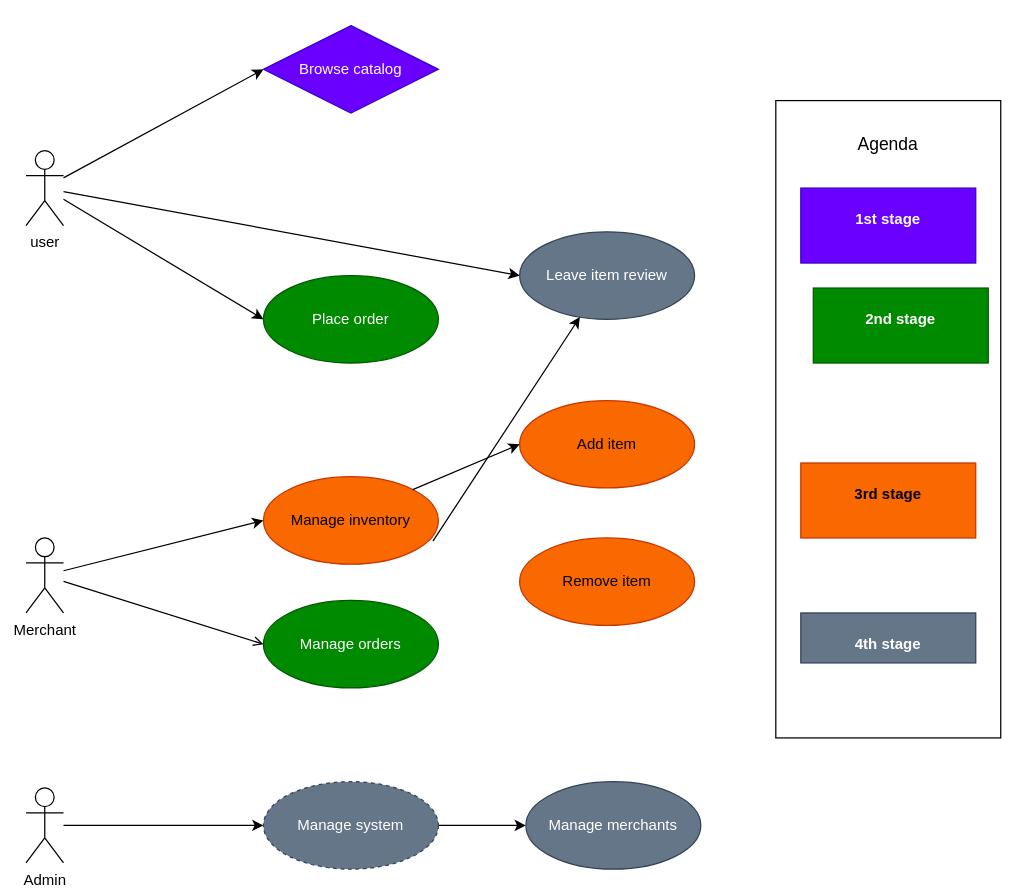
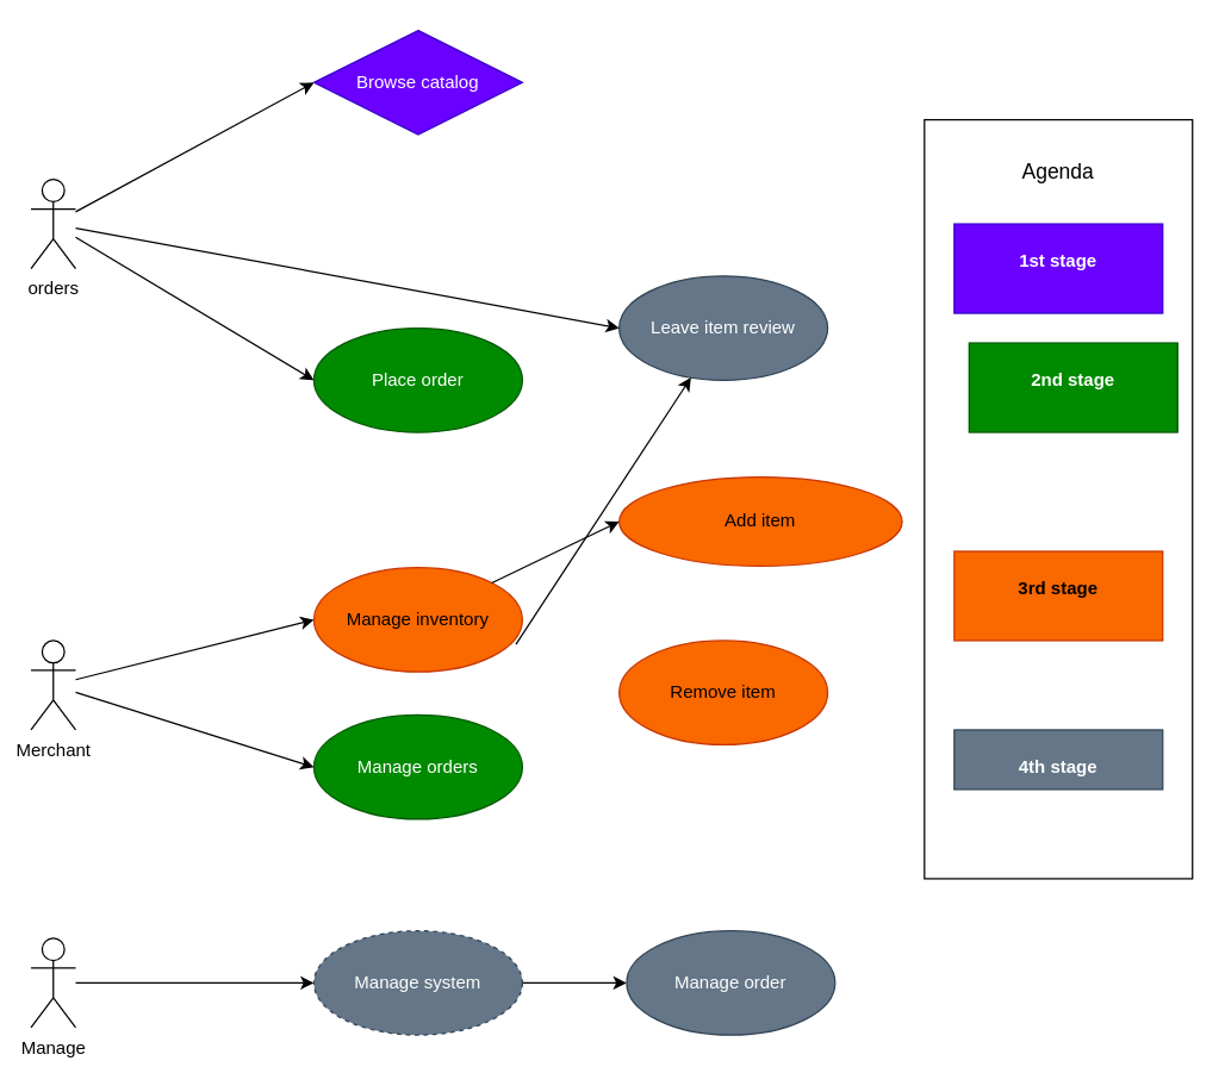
- <mxCell id="5" value="user&lt;br&gt;" style="shape=umlActor;verticalLabelPosition=bottom;verticalAlign=top;html=1;" parent="1" vertex="1"><mxGeometry x="20" y="120" width="30" height="60" as="geometry" /></mxCell>
+ <mxCell id="5" value="orders&lt;br&gt;" style="shape=umlActor;verticalLabelPosition=bottom;verticalAlign=top;html=1;" parent="1" vertex="1"><mxGeometry x="20" y="120" width="30" height="60" as="geometry" /></mxCell>
- <mxCell id="13" value="Add item" style="ellipse;whiteSpace=wrap;html=1;fillColor=#fa6800;fontColor=#000000;strokeColor=#C73500;" parent="1" vertex="1"><mxGeometry x="415.01" y="320" width="140" height="70" as="geometry" /></mxCell>
+ <mxCell id="13" value="Add item" style="ellipse;whiteSpace=wrap;html=1;fillColor=#fa6800;fontColor=#000000;strokeColor=#C73500;" parent="1" vertex="1"><mxGeometry x="415.01" y="320" width="190" height="60" as="geometry" /></mxCell>
- <mxCell id="18" style="edgeStyle=none;html=1;entryX=0;entryY=0.5;entryDx=0;entryDy=0;endArrow=open;" parent="1" source="10" target="17" edge="1"><mxGeometry relative="1" as="geometry"><mxPoint x="50" y="440" as="sourcePoint" /></mxGeometry></mxCell>
+ <mxCell id="18" style="edgeStyle=none;html=1;entryX=0;entryY=0.5;entryDx=0;entryDy=0;" parent="1" source="10" target="17" edge="1"><mxGeometry relative="1" as="geometry"><mxPoint x="50" y="440" as="sourcePoint" /></mxGeometry></mxCell>
- <mxCell id="23" value="Manage merchants" style="ellipse;whiteSpace=wrap;html=1;fillColor=#647687;fontColor=#ffffff;strokeColor=#314354;" parent="1" vertex="1"><mxGeometry x="420" y="625" width="140" height="70" as="geometry" /></mxCell>
+ <mxCell id="23" value="Manage order" style="ellipse;whiteSpace=wrap;html=1;fillColor=#647687;fontColor=#ffffff;strokeColor=#314354;" parent="1" vertex="1"><mxGeometry x="420" y="625" width="140" height="70" as="geometry" /></mxCell>
- <mxCell id="19" value="Admin" style="shape=umlActor;verticalLabelPosition=bottom;verticalAlign=top;html=1;" parent="1" vertex="1"><mxGeometry x="20" y="630" width="30" height="60" as="geometry" /></mxCell>
+ <mxCell id="19" value="Manage" style="shape=umlActor;verticalLabelPosition=bottom;verticalAlign=top;html=1;" parent="1" vertex="1"><mxGeometry x="20" y="630" width="30" height="60" as="geometry" /></mxCell>
